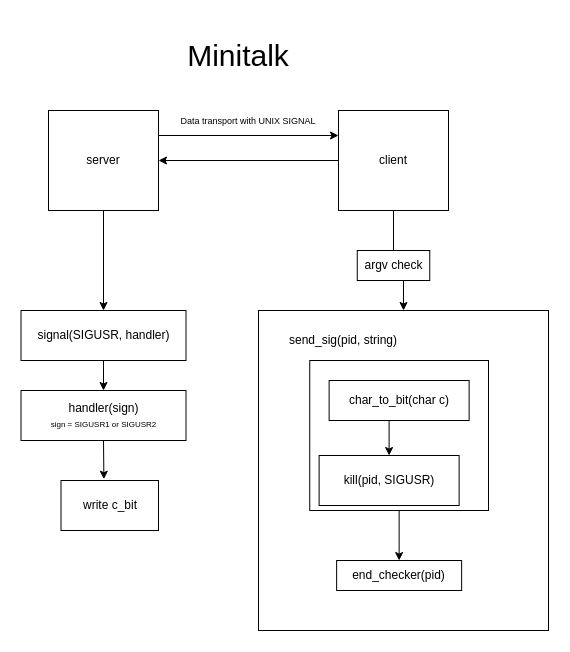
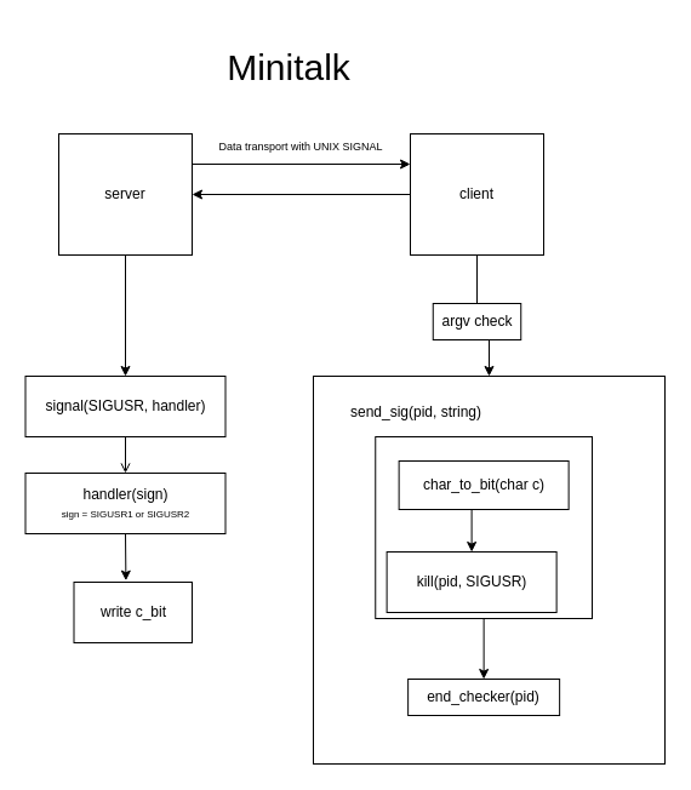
- <mxCell id="12" style="edgeStyle=orthogonalEdgeStyle;rounded=0;orthogonalLoop=1;jettySize=auto;html=1;exitX=0.5;exitY=1;exitDx=0;exitDy=0;entryX=0.5;entryY=0;entryDx=0;entryDy=0;" edge="1" parent="1" source="13" target="15"><mxGeometry relative="1" as="geometry" /></mxCell>
+ <mxCell id="12" style="edgeStyle=orthogonalEdgeStyle;rounded=0;orthogonalLoop=1;jettySize=auto;html=1;exitX=0.5;exitY=1;exitDx=0;exitDy=0;entryX=0.5;entryY=0;entryDx=0;entryDy=0;endArrow=open;" edge="1" parent="1" source="13" target="15"><mxGeometry relative="1" as="geometry" /></mxCell>
